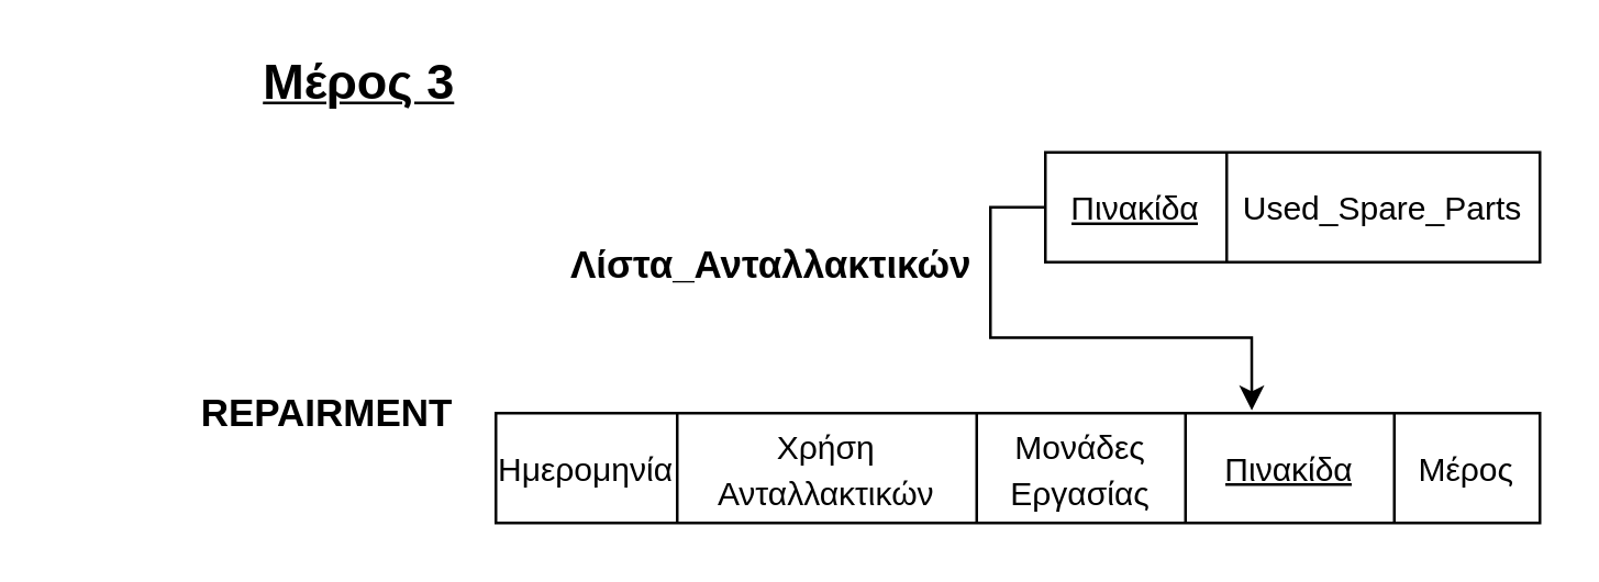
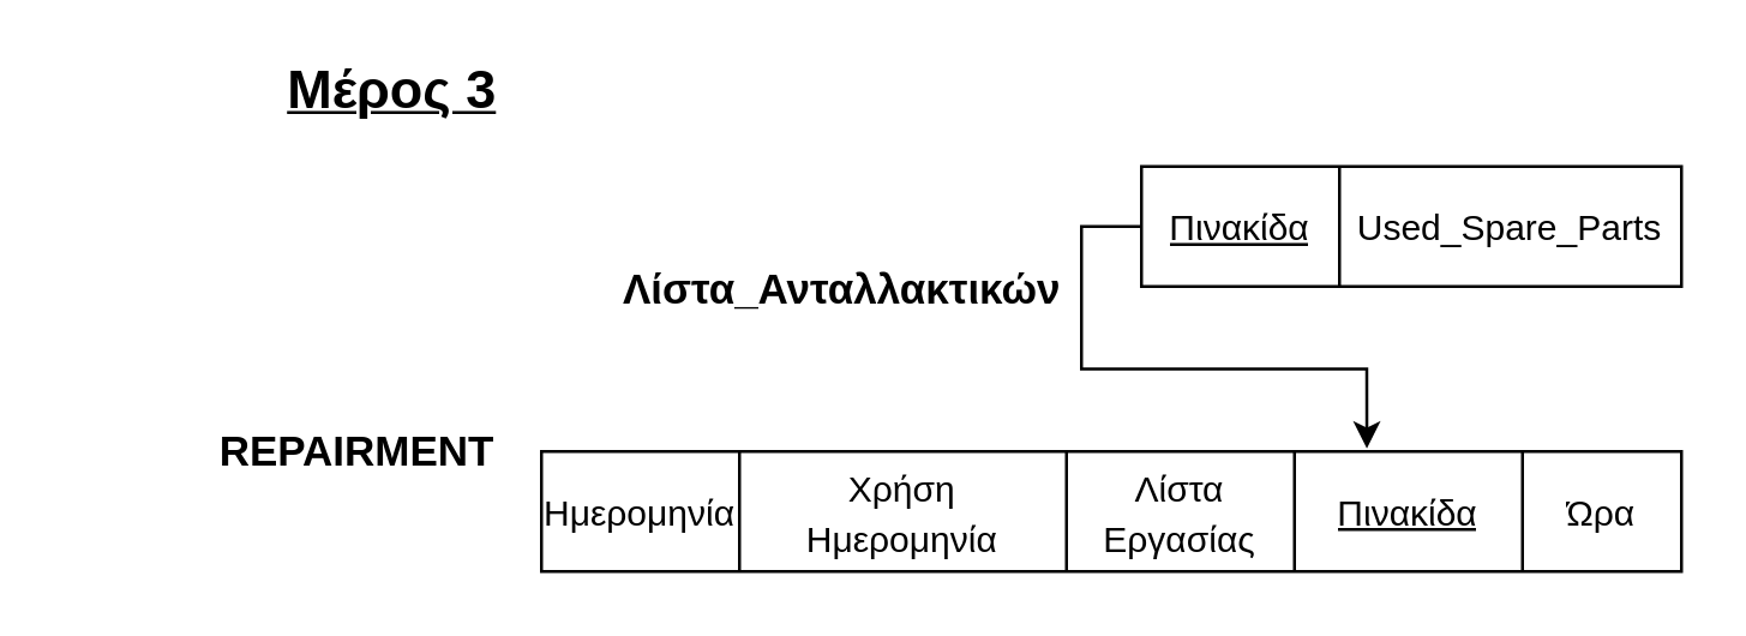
- <mxCell id="12" value="&lt;font style=&quot;font-size: 12px&quot;&gt;Χρήση&lt;br&gt;Ανταλλακτικών&lt;/font&gt;" style="shape=partialRectangle;html=1;whiteSpace=wrap;connectable=0;overflow=hidden;fillColor=none;top=0;left=0;bottom=0;right=0;pointerEvents=1;fontSize=14;" vertex="1" parent="10"><mxGeometry x="66" width="109" height="40" as="geometry"><mxRectangle width="109" height="40" as="alternateBounds" /></mxGeometry></mxCell>
+ <mxCell id="12" value="&lt;font style=&quot;font-size: 12px&quot;&gt;Χρήση&lt;br&gt;Ημερομηνία&lt;/font&gt;" style="shape=partialRectangle;html=1;whiteSpace=wrap;connectable=0;overflow=hidden;fillColor=none;top=0;left=0;bottom=0;right=0;pointerEvents=1;fontSize=14;" vertex="1" parent="10"><mxGeometry x="66" width="109" height="40" as="geometry"><mxRectangle width="109" height="40" as="alternateBounds" /></mxGeometry></mxCell>
- <mxCell id="13" value="&lt;font style=&quot;font-size: 12px&quot;&gt;Μονάδες&lt;br&gt;Εργασίας&lt;/font&gt;" style="shape=partialRectangle;html=1;whiteSpace=wrap;connectable=0;overflow=hidden;fillColor=none;top=0;left=0;bottom=0;right=0;pointerEvents=1;fontSize=14;" vertex="1" parent="10"><mxGeometry x="175" width="76" height="40" as="geometry"><mxRectangle width="76" height="40" as="alternateBounds" /></mxGeometry></mxCell>
+ <mxCell id="13" value="&lt;font style=&quot;font-size: 12px&quot;&gt;Λίστα&lt;br&gt;Εργασίας&lt;/font&gt;" style="shape=partialRectangle;html=1;whiteSpace=wrap;connectable=0;overflow=hidden;fillColor=none;top=0;left=0;bottom=0;right=0;pointerEvents=1;fontSize=14;" vertex="1" parent="10"><mxGeometry x="175" width="76" height="40" as="geometry"><mxRectangle width="76" height="40" as="alternateBounds" /></mxGeometry></mxCell>
- <mxCell id="15" value="&lt;font style=&quot;font-size: 12px&quot;&gt;Μέρος&lt;/font&gt;" style="shape=partialRectangle;html=1;whiteSpace=wrap;connectable=0;overflow=hidden;fillColor=none;top=0;left=0;bottom=0;right=0;pointerEvents=1;fontSize=14;" vertex="1" parent="10"><mxGeometry x="327" width="53" height="40" as="geometry"><mxRectangle width="53" height="40" as="alternateBounds" /></mxGeometry></mxCell>
+ <mxCell id="15" value="&lt;font style=&quot;font-size: 12px&quot;&gt;Ώρα&lt;/font&gt;" style="shape=partialRectangle;html=1;whiteSpace=wrap;connectable=0;overflow=hidden;fillColor=none;top=0;left=0;bottom=0;right=0;pointerEvents=1;fontSize=14;" vertex="1" parent="10"><mxGeometry x="327" width="53" height="40" as="geometry"><mxRectangle width="53" height="40" as="alternateBounds" /></mxGeometry></mxCell>
